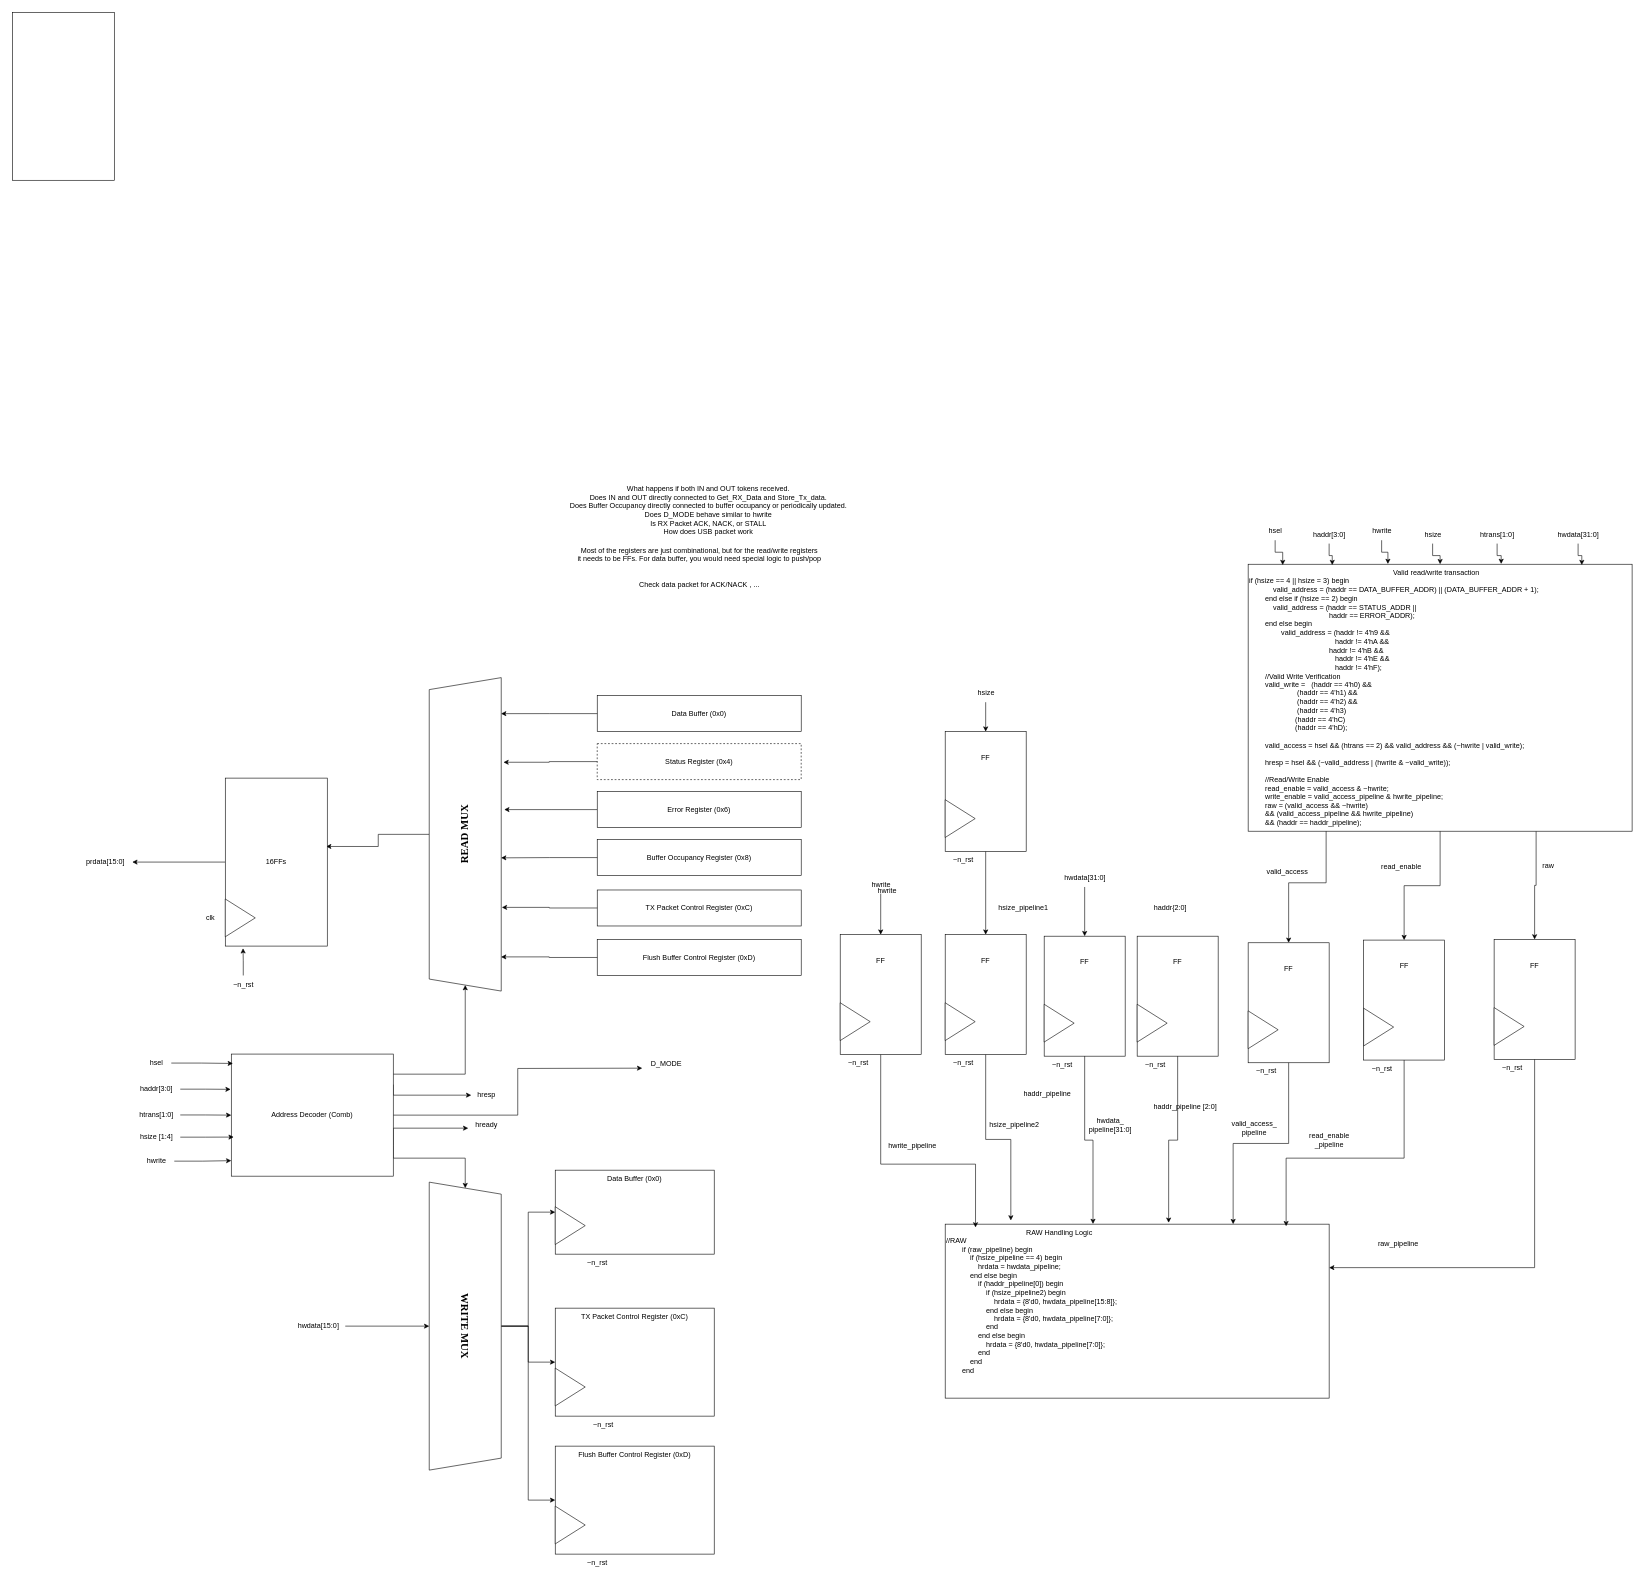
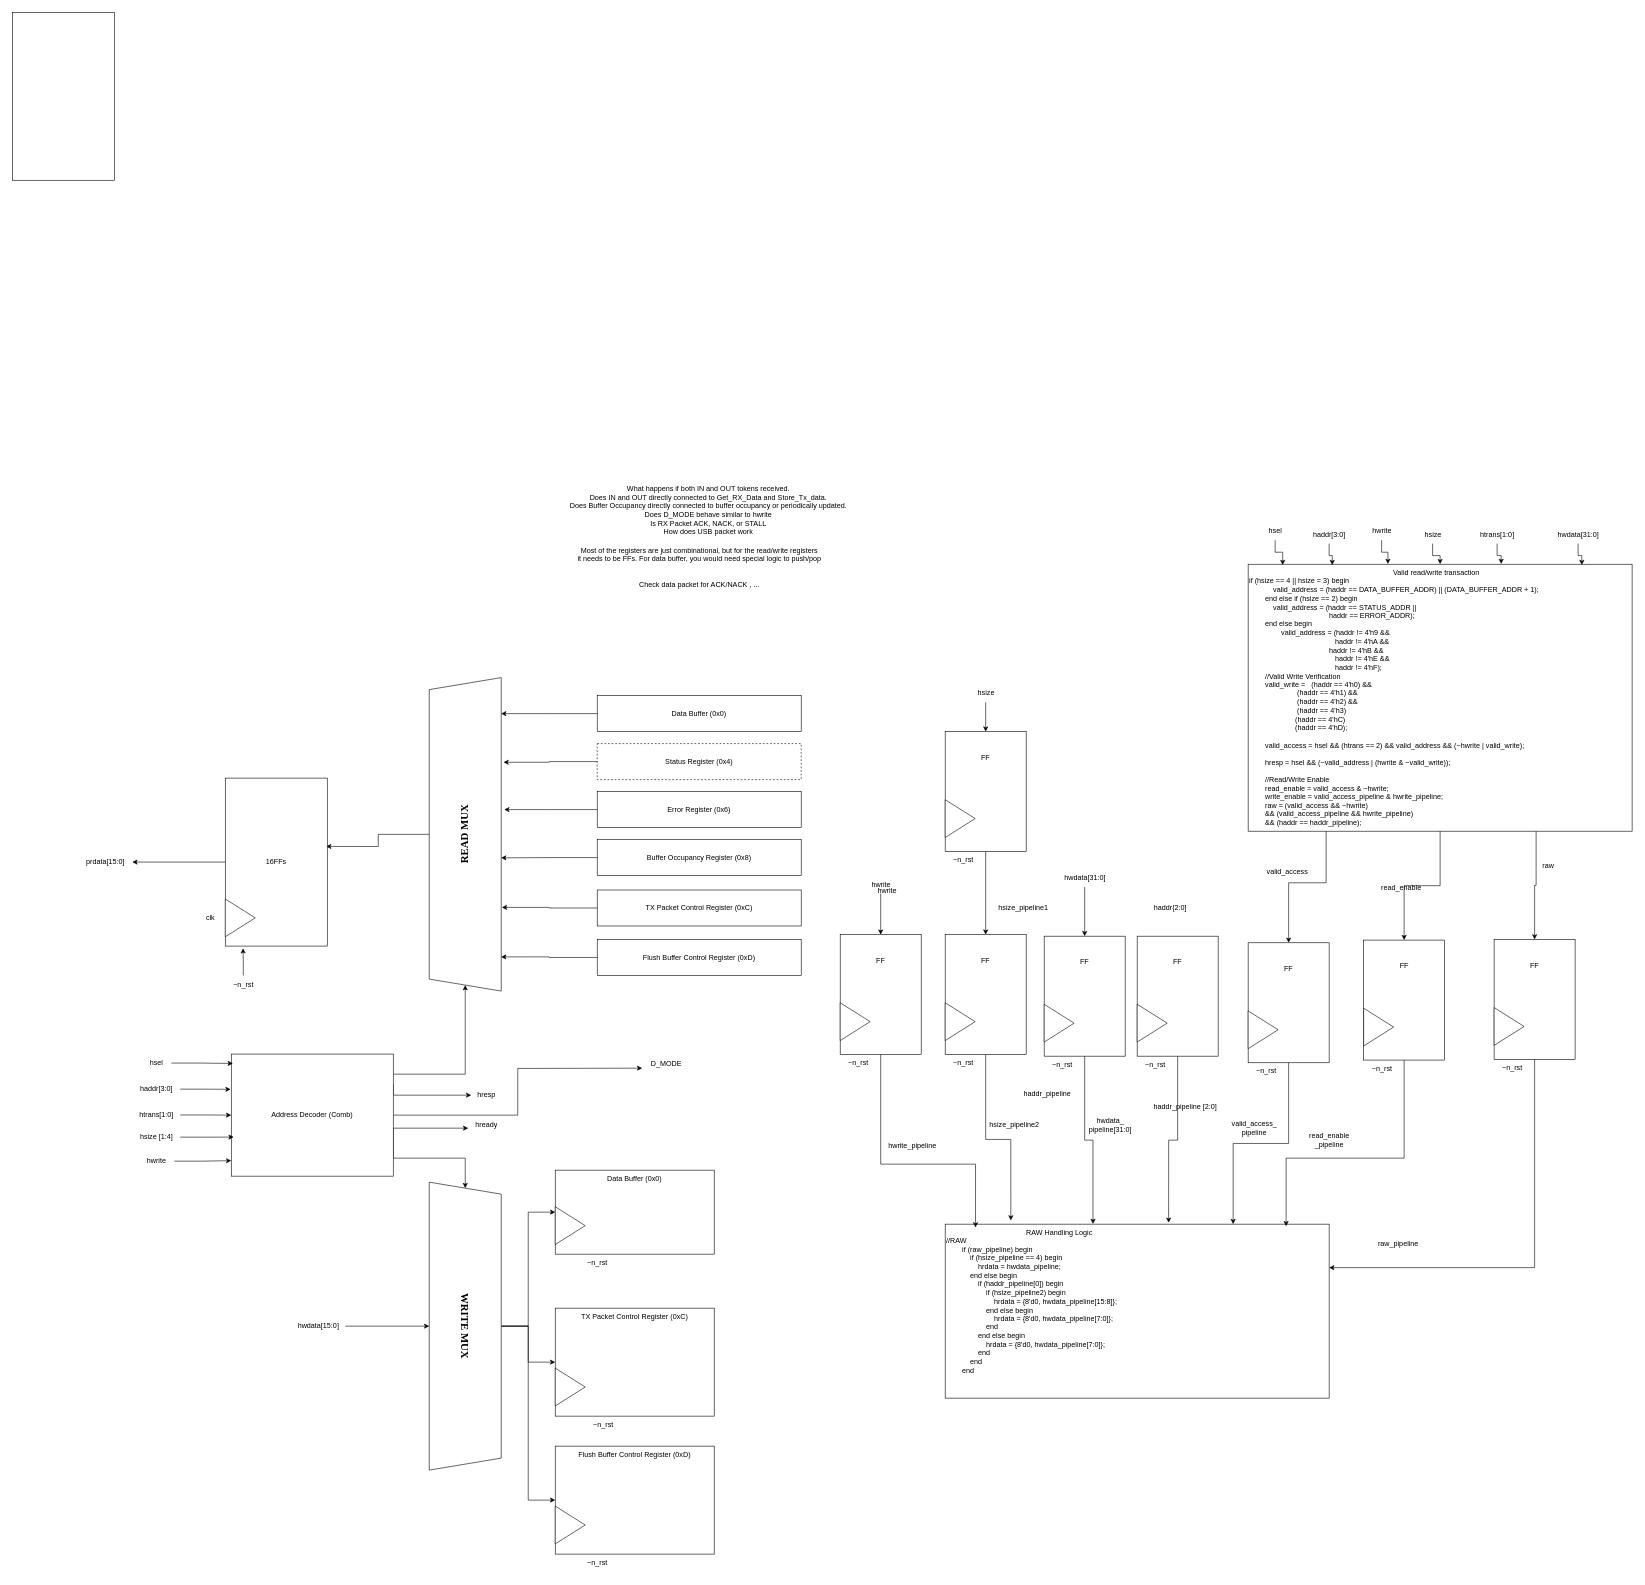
- <mxCell id="118" value="read_enable" style="text;html=1;align=center;verticalAlign=middle;resizable=0;points=[];autosize=1;strokeColor=none;fillColor=none;" parent="1" vertex="1"><mxGeometry x="2290" y="1429" width="90" height="30" as="geometry" /></mxCell>
+ <mxCell id="118" value="read_enable" style="text;html=1;align=center;verticalAlign=middle;resizable=0;points=[];autosize=1;strokeColor=none;fillColor=none;" parent="1" vertex="1"><mxGeometry x="2290" y="1464" width="90" height="30" as="geometry" /></mxCell>
